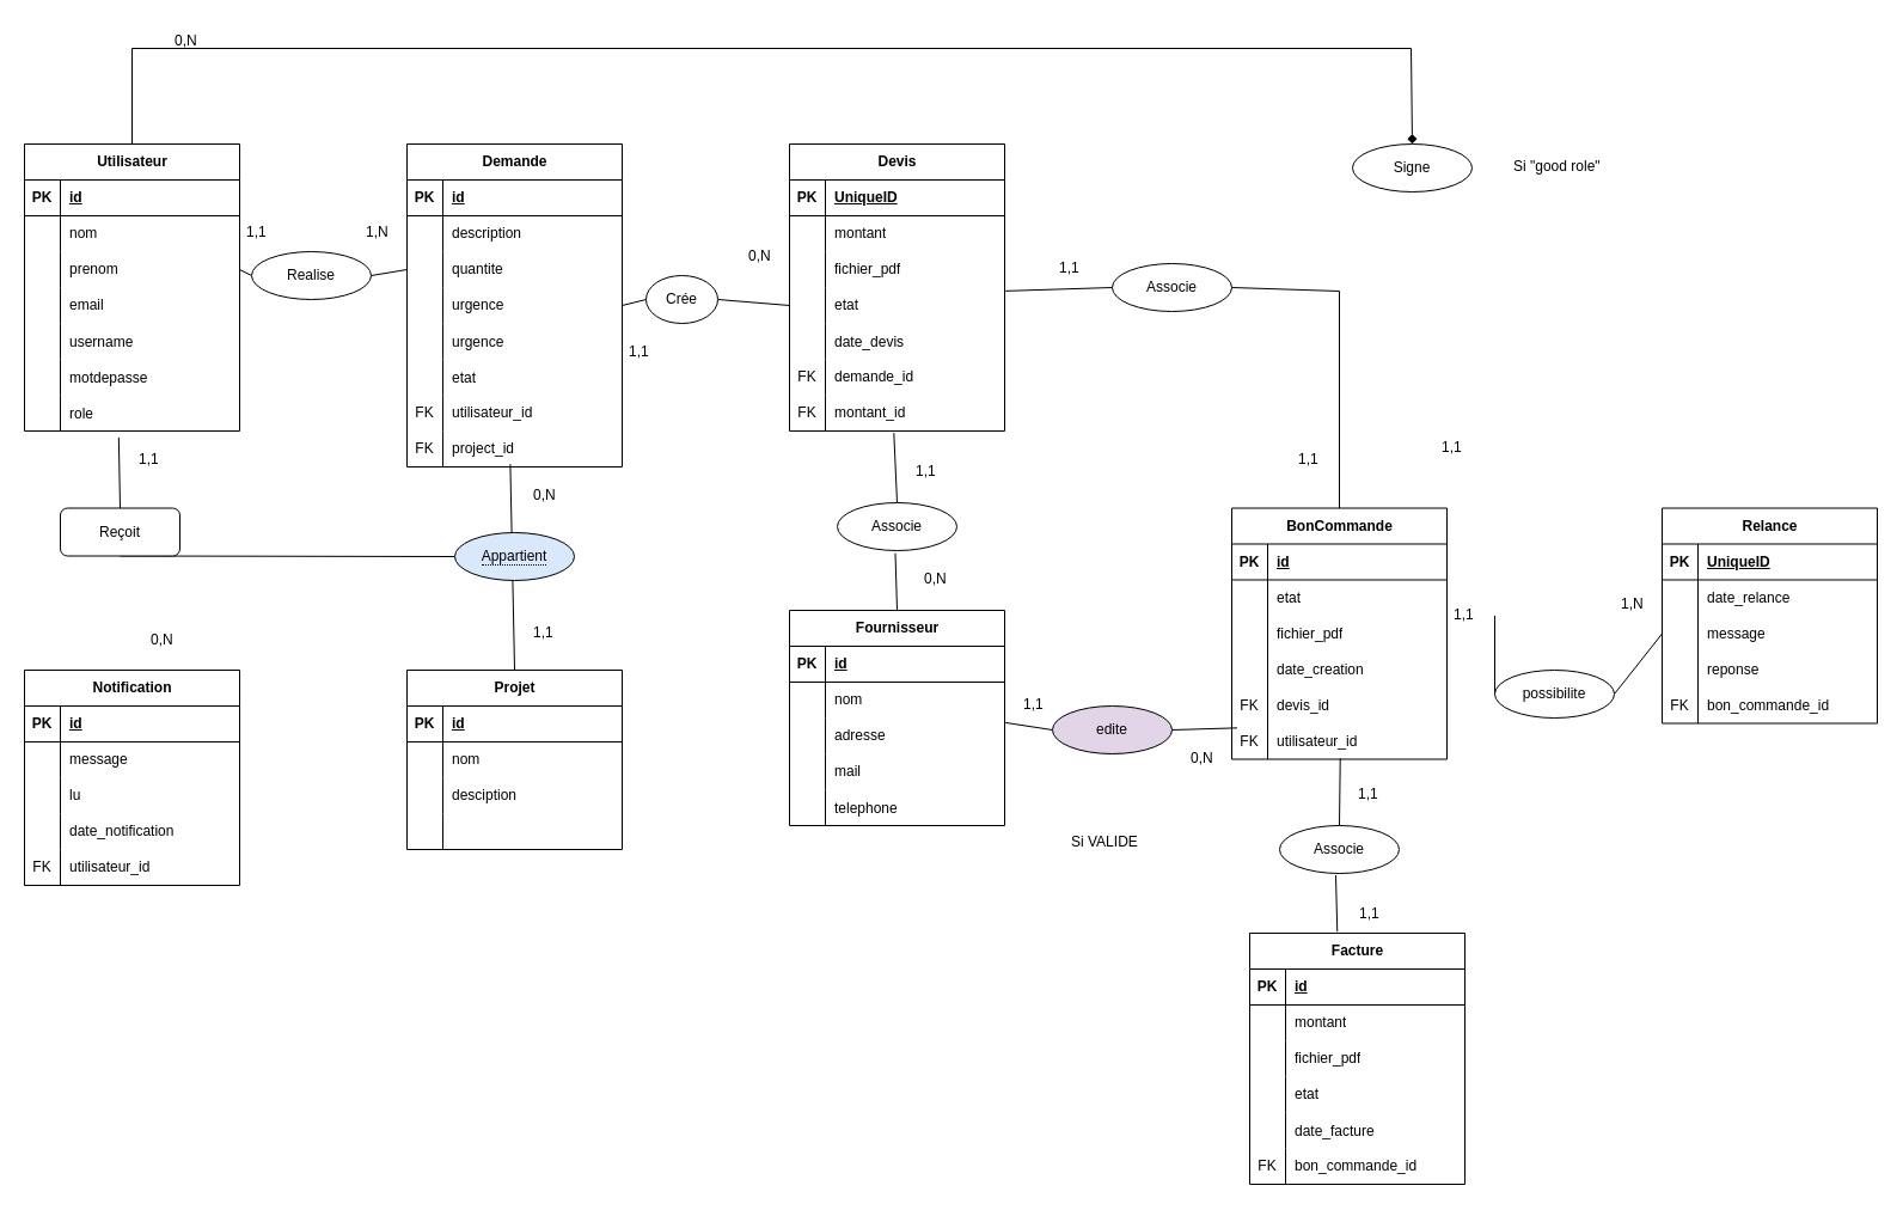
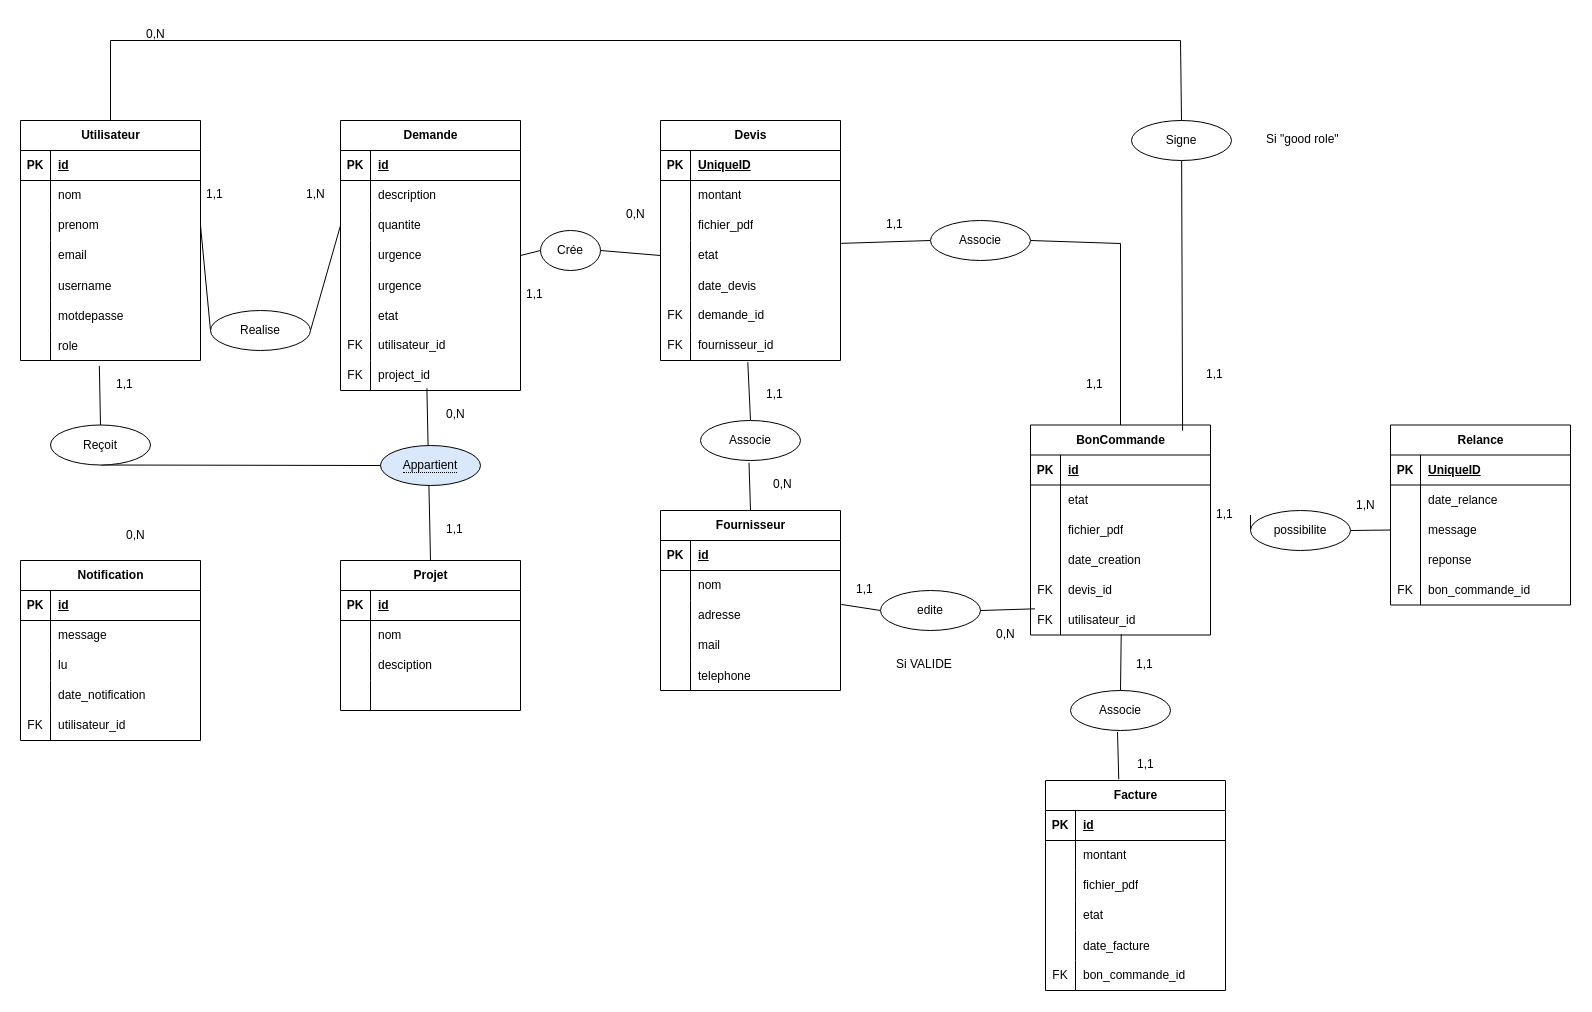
- <mxCell id="184" value="" style="endArrow=diamond;html=1;rounded=0;exitX=0.5;exitY=0;exitDx=0;exitDy=0;entryX=0.5;entryY=0;entryDx=0;entryDy=0;" edge="1" parent="1" source="2" target="185"><mxGeometry relative="1" as="geometry"><mxPoint x="110" y="120" as="sourcePoint" /><mxPoint x="1182" y="430" as="targetPoint" /><Array as="points"><mxPoint x="110" y="40" /><mxPoint x="1180" y="40" /></Array></mxGeometry></mxCell>
+ <mxCell id="184" value="" style="endArrow=none;html=1;rounded=0;exitX=0.5;exitY=0;exitDx=0;exitDy=0;entryX=0.5;entryY=0;entryDx=0;entryDy=0;" edge="1" parent="1" source="2" target="185"><mxGeometry relative="1" as="geometry"><mxPoint x="110" y="120" as="sourcePoint" /><mxPoint x="1182" y="430" as="targetPoint" /><Array as="points"><mxPoint x="110" y="40" /><mxPoint x="1180" y="40" /></Array></mxGeometry></mxCell>
- <mxCell id="193" value="Realise" style="ellipse;whiteSpace=wrap;html=1;align=center;" vertex="1" parent="1"><mxGeometry x="210" y="210" width="100" height="40" as="geometry" /></mxCell>
+ <mxCell id="193" value="Realise" style="ellipse;whiteSpace=wrap;html=1;align=center;" vertex="1" parent="1"><mxGeometry x="210" y="310" width="100" height="40" as="geometry" /></mxCell>
+ <mxCell id="178" value="" style="endArrow=none;html=1;rounded=0;exitX=0.5;exitY=0;exitDx=0;exitDy=0;entryX=0.845;entryY=0.027;entryDx=0;entryDy=0;entryPerimeter=0;" edge="1" parent="1" source="185" target="116"><mxGeometry relative="1" as="geometry"><mxPoint x="750" y="400" as="sourcePoint" /><mxPoint x="1180" y="420" as="targetPoint" /><Array as="points" /></mxGeometry></mxCell>
- <mxCell id="99" value="montant_id" style="shape=partialRectangle;connectable=0;fillColor=none;top=0;left=0;bottom=0;right=0;align=left;spacingLeft=6;fontStyle=0;overflow=hidden;whiteSpace=wrap;html=1;" vertex="1" parent="97"><mxGeometry x="30" width="150" height="30" as="geometry"><mxRectangle width="150" height="30" as="alternateBounds" /></mxGeometry></mxCell>
+ <mxCell id="99" value="fournisseur_id" style="shape=partialRectangle;connectable=0;fillColor=none;top=0;left=0;bottom=0;right=0;align=left;spacingLeft=6;fontStyle=0;overflow=hidden;whiteSpace=wrap;html=1;" vertex="1" parent="97"><mxGeometry x="30" width="150" height="30" as="geometry"><mxRectangle width="150" height="30" as="alternateBounds" /></mxGeometry></mxCell>
- <mxCell id="181" value="Reçoit" style="whiteSpace=wrap;html=1;align=center;rounded=1;" vertex="1" parent="1"><mxGeometry x="50" y="424.5" width="100" height="40" as="geometry" /></mxCell>
+ <mxCell id="181" value="Reçoit" style="ellipse;whiteSpace=wrap;html=1;align=center;" vertex="1" parent="1"><mxGeometry x="50" y="424.5" width="100" height="40" as="geometry" /></mxCell>
- <mxCell id="197" value="possibilite" style="ellipse;whiteSpace=wrap;html=1;align=center;" vertex="1" parent="1"><mxGeometry x="1250" y="560" width="100" height="40" as="geometry" /></mxCell>
+ <mxCell id="197" value="possibilite" style="ellipse;whiteSpace=wrap;html=1;align=center;" vertex="1" parent="1"><mxGeometry x="1250" y="510" width="100" height="40" as="geometry" /></mxCell>
- <mxCell id="189" value="edite" style="ellipse;whiteSpace=wrap;html=1;align=center;fillColor=#e1d5e7;" vertex="1" parent="1"><mxGeometry x="880" y="590" width="100" height="40" as="geometry" /></mxCell>
+ <mxCell id="189" value="edite" style="ellipse;whiteSpace=wrap;html=1;align=center;" vertex="1" parent="1"><mxGeometry x="880" y="590" width="100" height="40" as="geometry" /></mxCell>
- <mxCell id="220" value="Si VALIDE" style="text;strokeColor=none;fillColor=none;spacingLeft=4;spacingRight=4;overflow=hidden;rotatable=0;points=[[0,0.5],[1,0.5]];portConstraint=eastwest;fontSize=12;whiteSpace=wrap;html=1;" vertex="1" parent="1"><mxGeometry x="890" y="690" width="90" height="30" as="geometry" /></mxCell>
+ <mxCell id="220" value="Si VALIDE" style="text;strokeColor=none;fillColor=none;spacingLeft=4;spacingRight=4;overflow=hidden;rotatable=0;points=[[0,0.5],[1,0.5]];portConstraint=eastwest;fontSize=12;whiteSpace=wrap;html=1;" vertex="1" parent="1"><mxGeometry x="890" y="650" width="90" height="30" as="geometry" /></mxCell>
